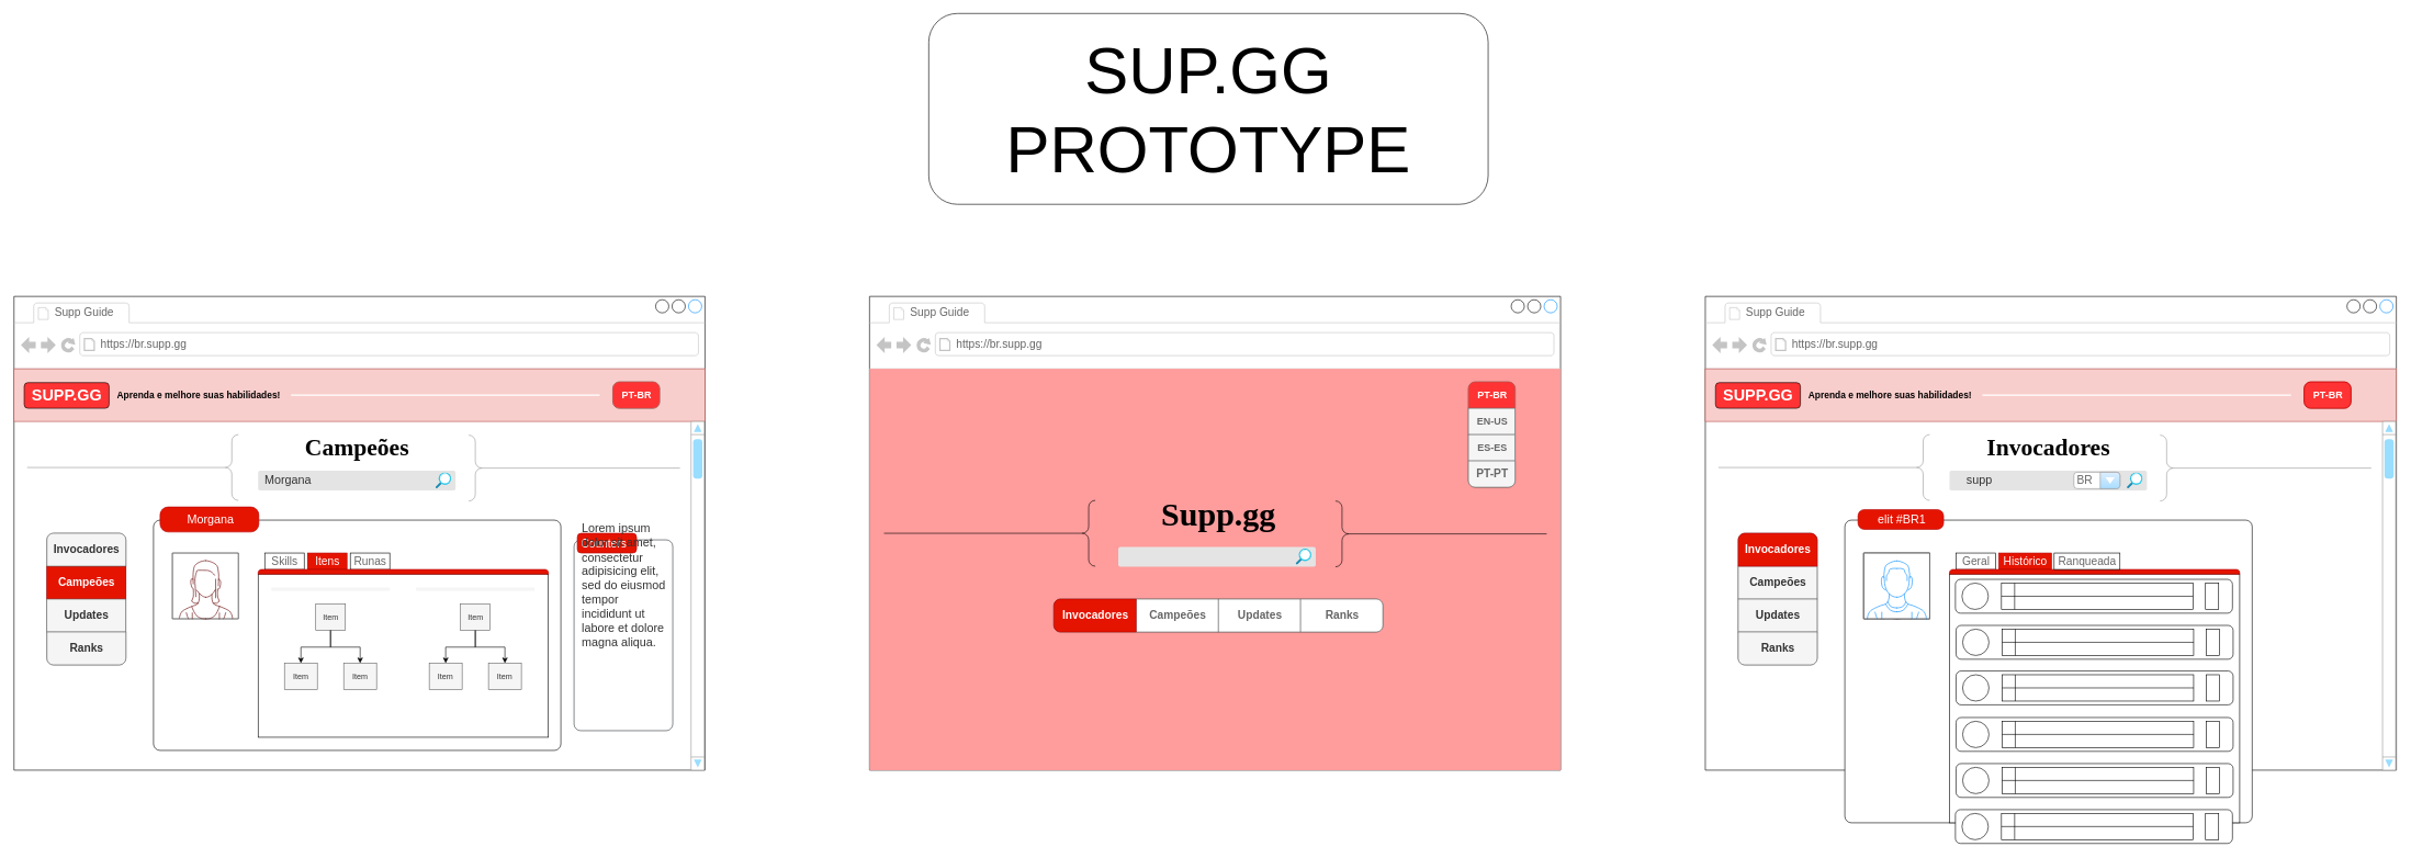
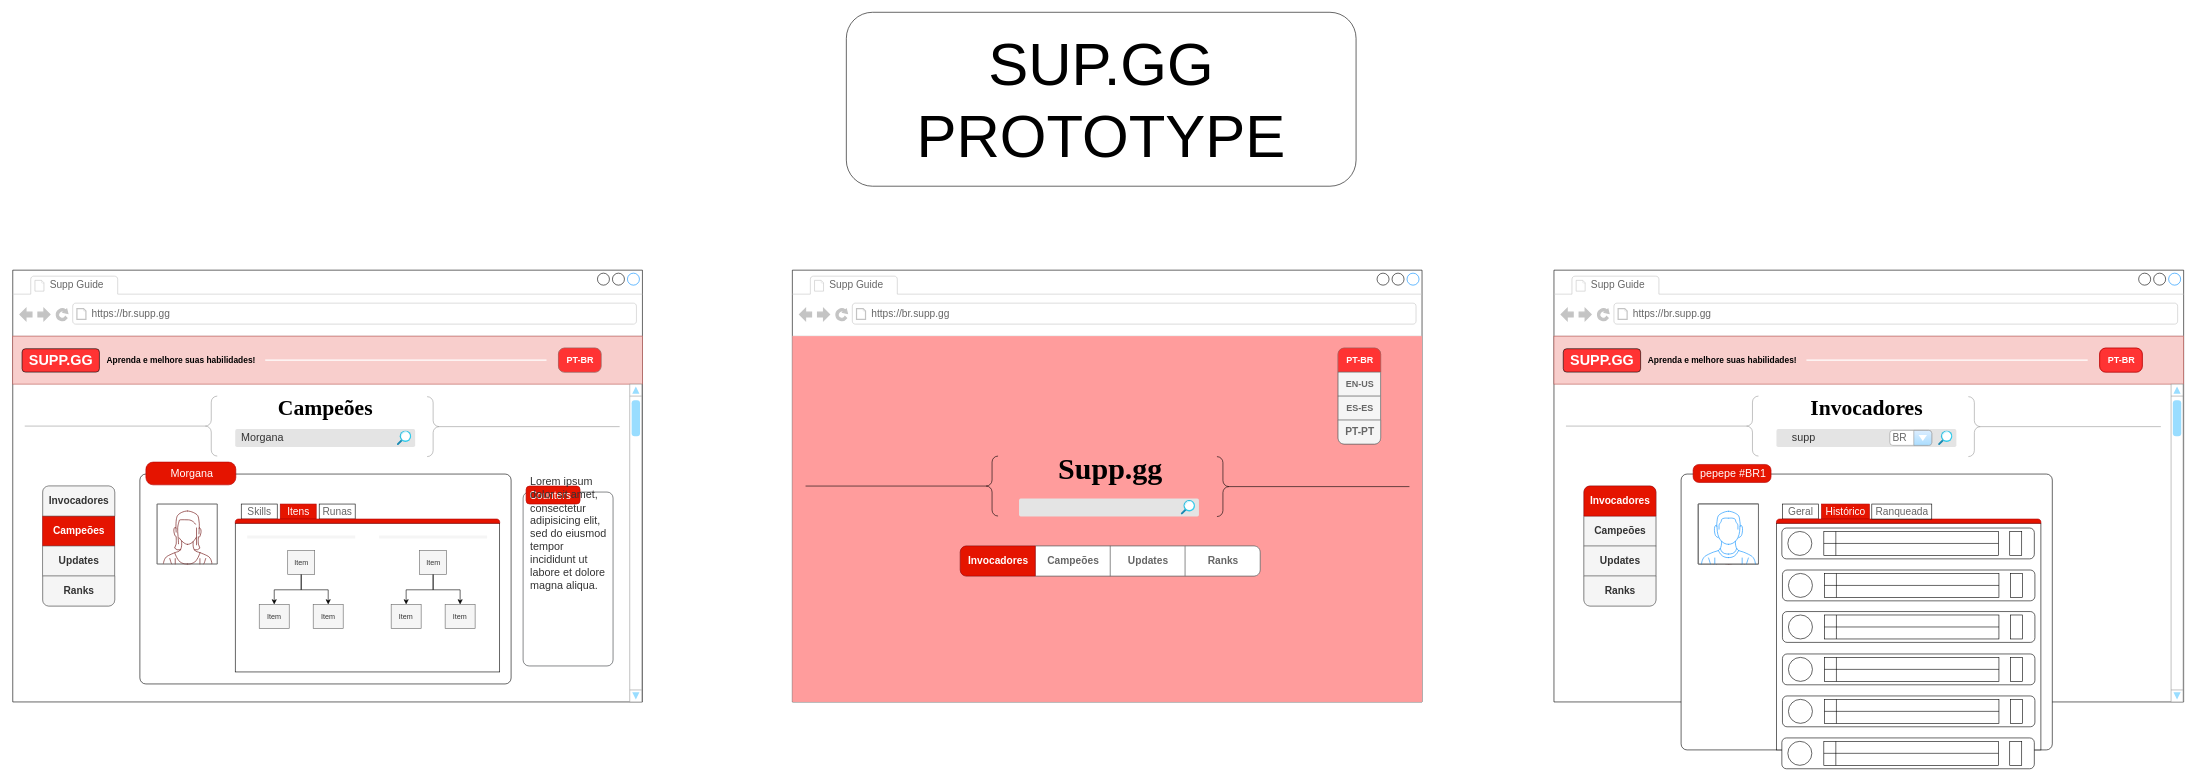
- <mxCell id="66" value="elit #BR1" style="shape=rect;strokeColor=#B20000;fillColor=#e51400;strokeWidth=1;dashed=0;rounded=1;arcSize=32;fontColor=#ffffff;fontSize=18;spacing=2;spacingTop=-2;align=center;autosize=1;spacingLeft=4;resizeWidth=0;resizeHeight=0;perimeter=none;" parent="65" vertex="1"><mxGeometry x="20" y="-6" width="130" height="30" as="geometry" /></mxCell>
+ <mxCell id="66" value="pepepe #BR1" style="shape=rect;strokeColor=#B20000;fillColor=#e51400;strokeWidth=1;dashed=0;rounded=1;arcSize=32;fontColor=#ffffff;fontSize=18;spacing=2;spacingTop=-2;align=center;autosize=1;spacingLeft=4;resizeWidth=0;resizeHeight=0;perimeter=none;" parent="65" vertex="1"><mxGeometry x="20" y="-6" width="130" height="30" as="geometry" /></mxCell>
